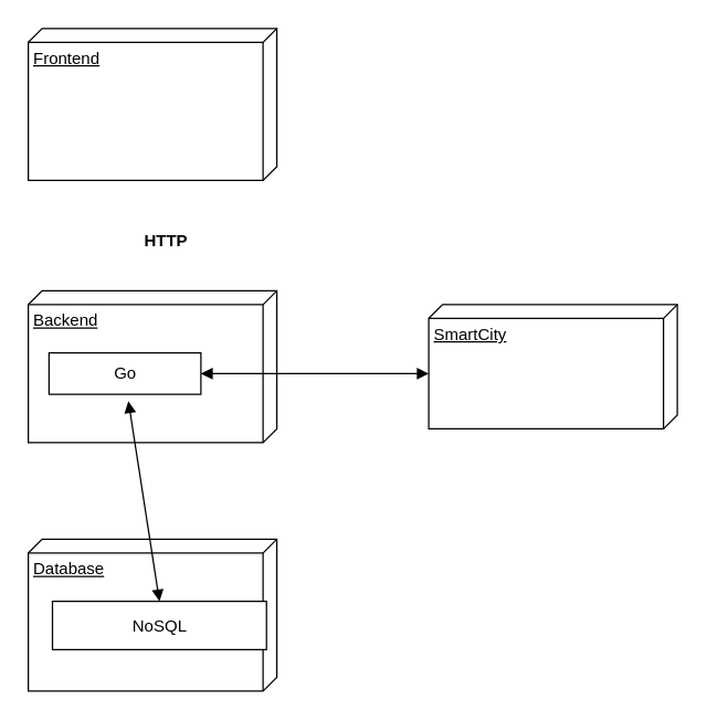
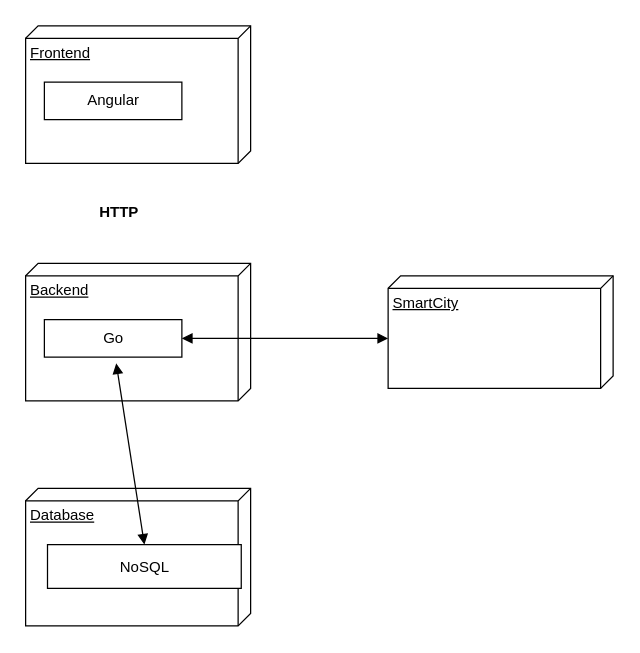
+ <mxCell id="6" value="Angular" style="html=1;" vertex="1" parent="1"><mxGeometry x="35" y="65" width="110" height="30" as="geometry" /></mxCell>
- <mxCell id="11" value="HTTP" style="text;align=center;fontStyle=1;verticalAlign=middle;spacingLeft=3;spacingRight=3;strokeColor=none;rotatable=0;points=[[0,0.5],[1,0.5]];portConstraint=eastwest;" vertex="1" parent="1"><mxGeometry x="80" y="160" width="80" height="26" as="geometry" /></mxCell>
+ <mxCell id="11" value="HTTP" style="text;align=center;fontStyle=1;verticalAlign=middle;spacingLeft=3;spacingRight=3;strokeColor=none;rotatable=0;points=[[0,0.5],[1,0.5]];portConstraint=eastwest;" vertex="1" parent="1"><mxGeometry x="55" y="155" width="80" height="26" as="geometry" /></mxCell>
